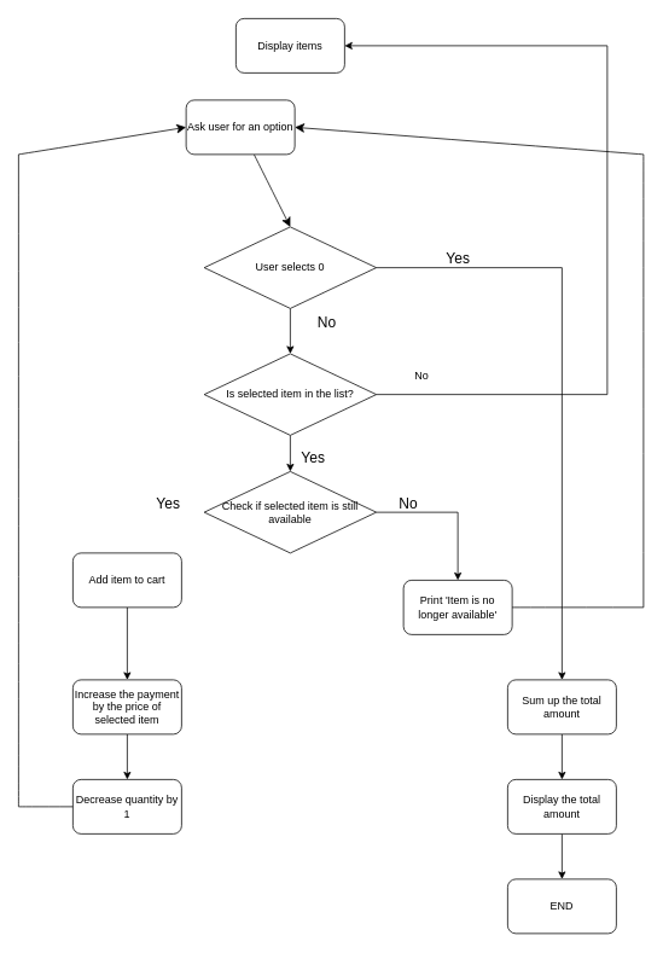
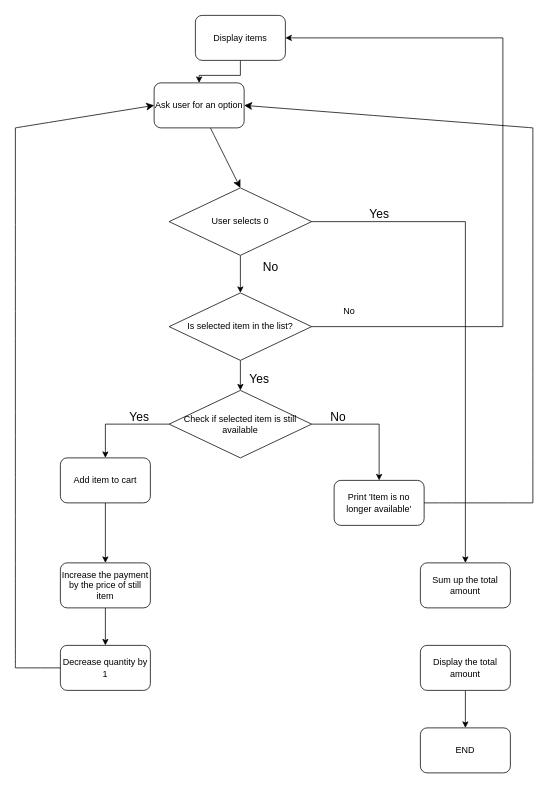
+ <mxCell id="2" style="edgeStyle=orthogonalEdgeStyle;rounded=0;orthogonalLoop=1;jettySize=auto;html=1;exitX=0.5;exitY=1;exitDx=0;exitDy=0;entryX=0.5;entryY=0;entryDx=0;entryDy=0;" parent="1" source="3" target="5" edge="1"><mxGeometry relative="1" as="geometry" /></mxCell>
+ <mxCell id="6" style="edgeStyle=orthogonalEdgeStyle;rounded=0;orthogonalLoop=1;jettySize=auto;html=1;exitX=0;exitY=0.5;exitDx=0;exitDy=0;entryX=0.5;entryY=0;entryDx=0;entryDy=0;" parent="1" source="8" target="12" edge="1"><mxGeometry relative="1" as="geometry" /></mxCell>
- <mxCell id="14" value="Increase the payment by the price of selected item" style="rounded=1;whiteSpace=wrap;html=1;" parent="1" vertex="1"><mxGeometry x="80" y="750" width="120" height="60" as="geometry" /></mxCell>
+ <mxCell id="14" value="Increase the payment by the price of still item" style="rounded=1;whiteSpace=wrap;html=1;" parent="1" vertex="1"><mxGeometry x="80" y="750" width="120" height="60" as="geometry" /></mxCell>
- <mxCell id="15" style="edgeStyle=orthogonalEdgeStyle;rounded=0;orthogonalLoop=1;jettySize=auto;html=1;exitX=0.5;exitY=1;exitDx=0;exitDy=0;" parent="1" source="16" target="18" edge="1"><mxGeometry relative="1" as="geometry" /></mxCell>
